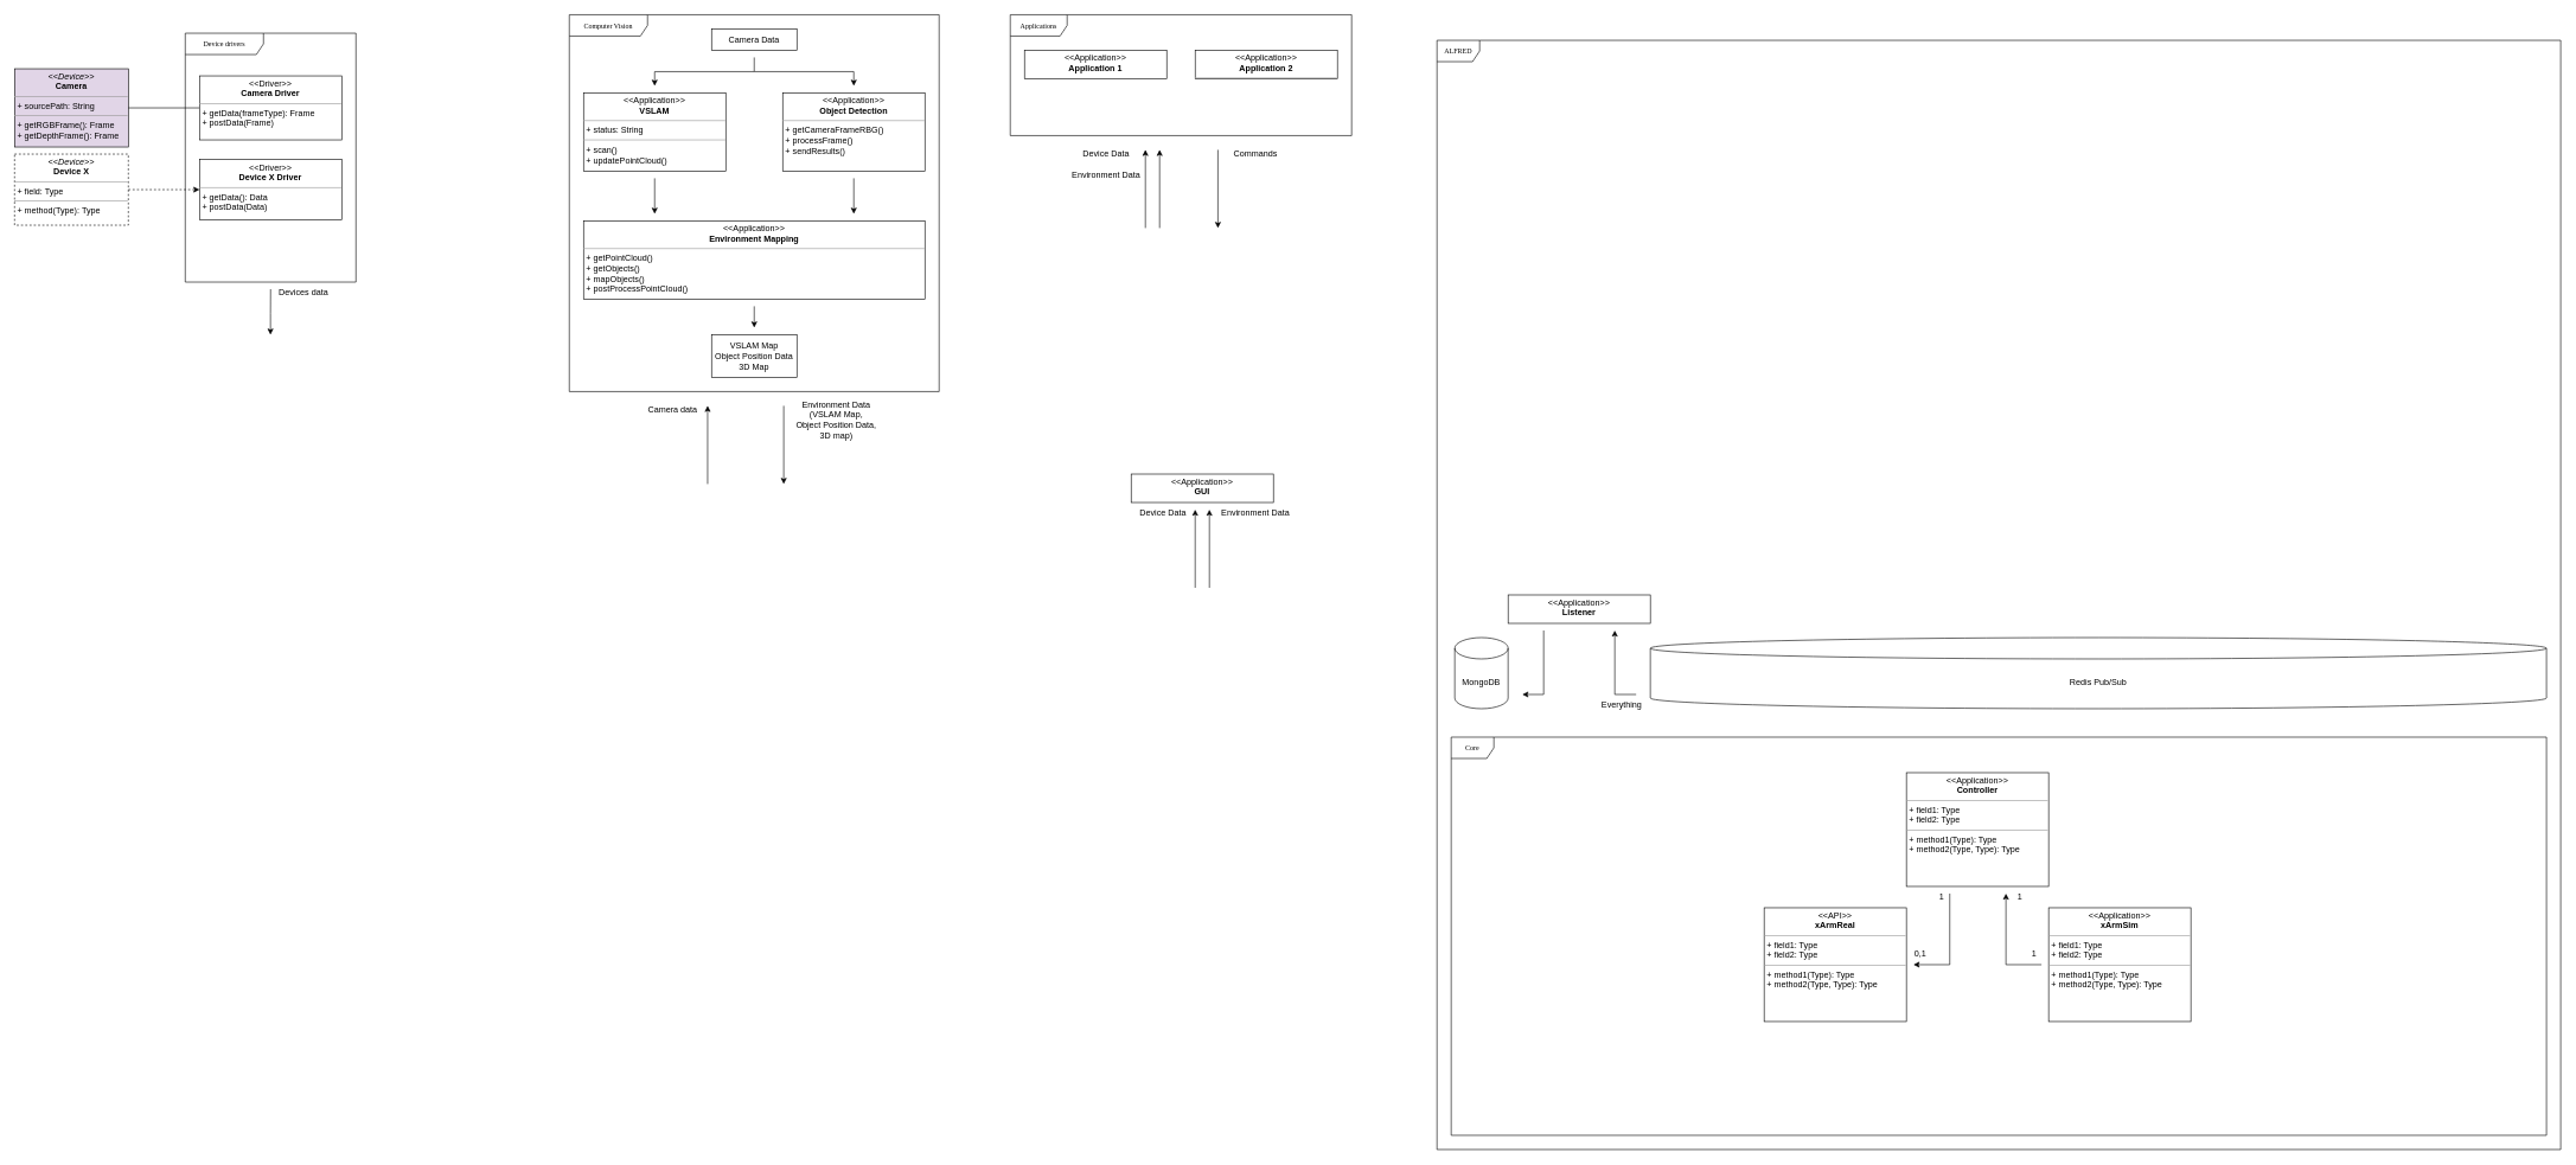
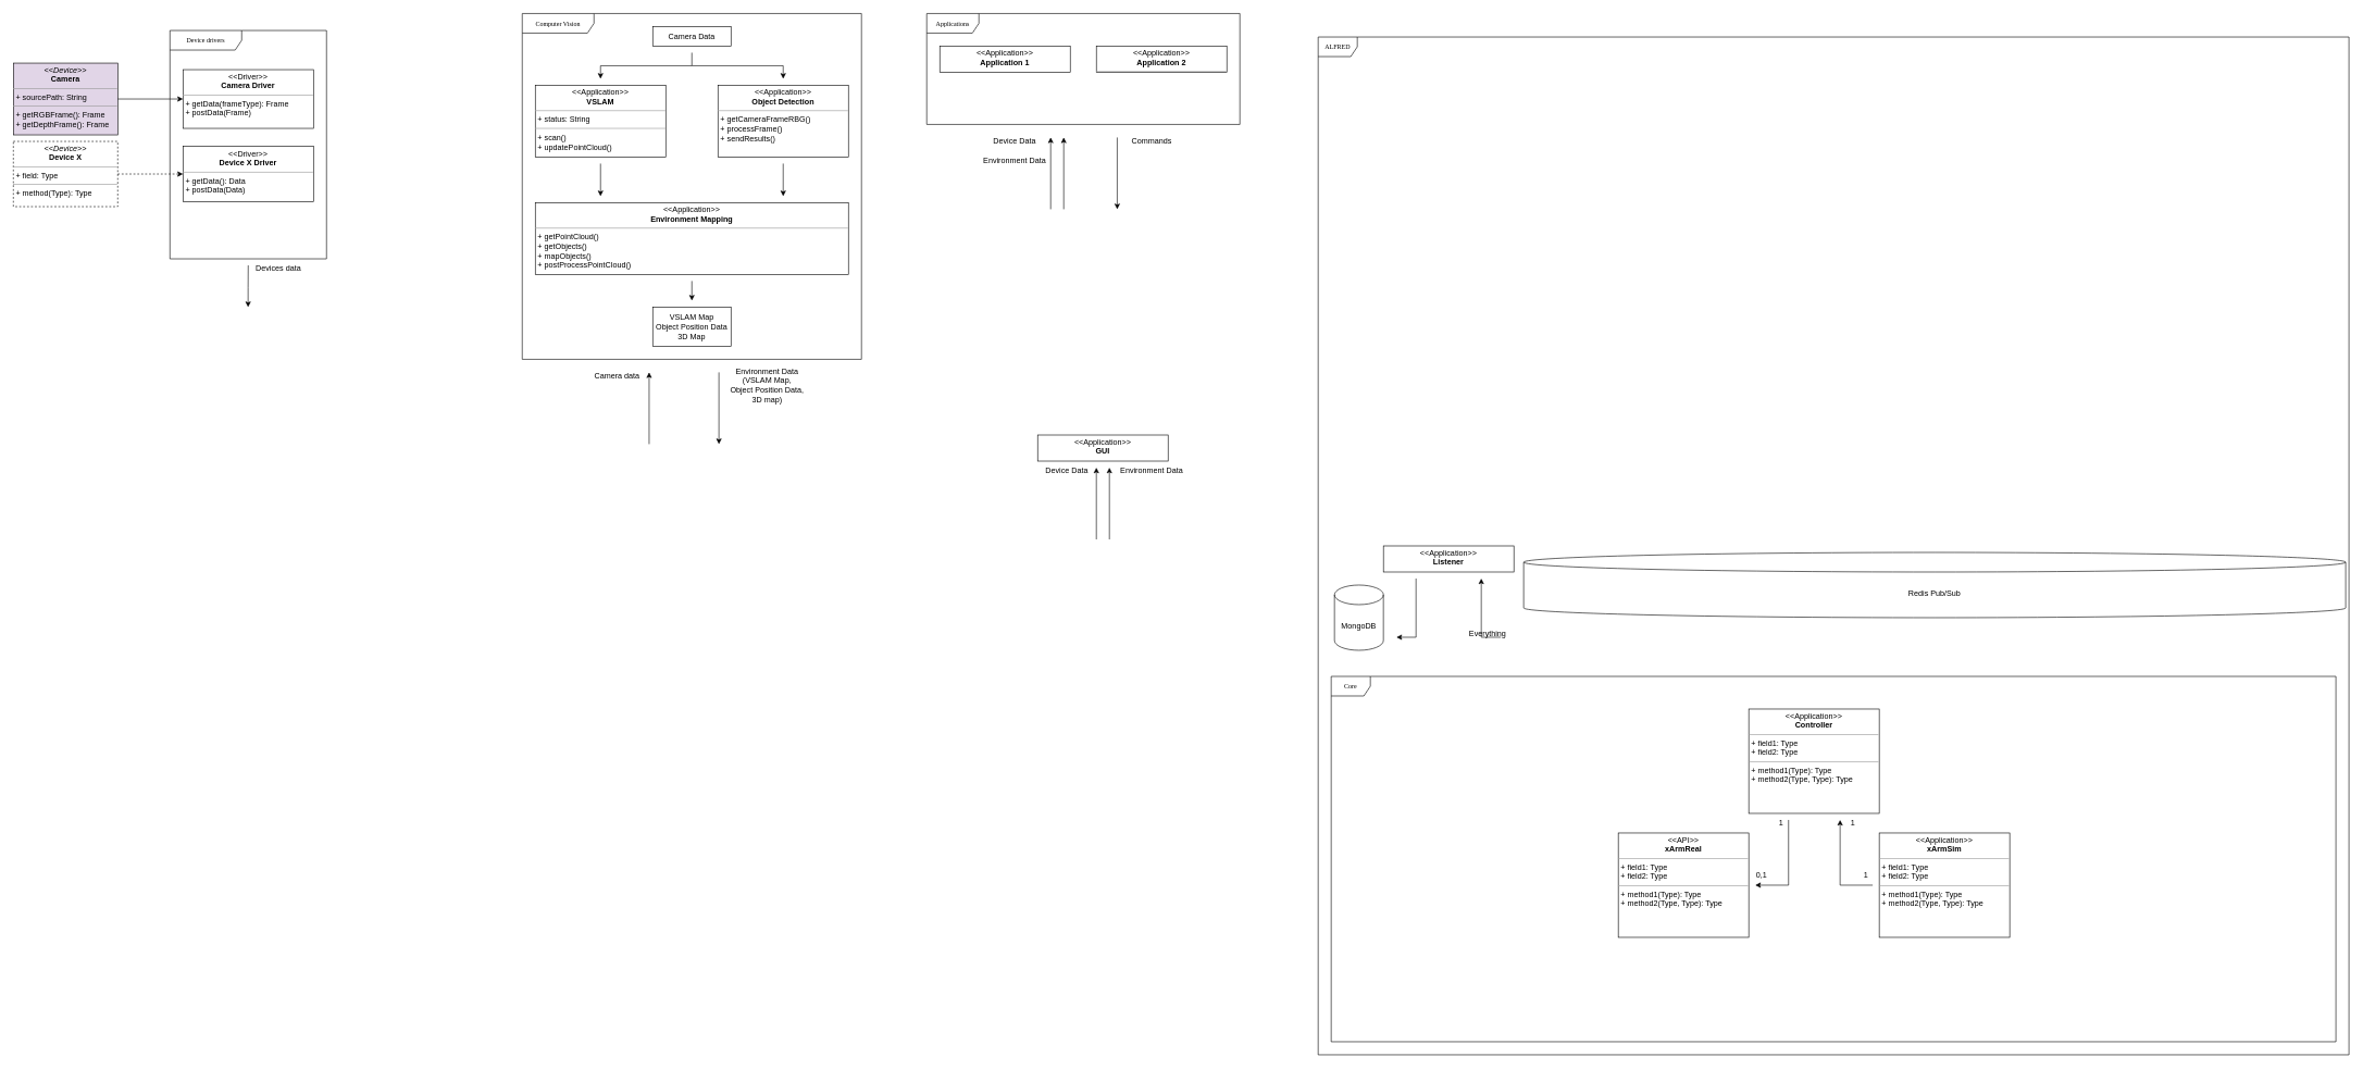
- <mxCell id="10" value="" style="endArrow=none;html=1;rounded=0;exitX=1;exitY=0.5;exitDx=0;exitDy=0;entryX=0;entryY=0.5;entryDx=0;entryDy=0;" edge="1" parent="1" source="5" target="44"><mxGeometry width="50" height="50" relative="1" as="geometry"><mxPoint x="340" y="196" as="sourcePoint" /><mxPoint x="390" y="146" as="targetPoint" /></mxGeometry></mxCell>
+ <mxCell id="10" value="" style="endArrow=classic;html=1;rounded=0;exitX=1;exitY=0.5;exitDx=0;exitDy=0;entryX=0;entryY=0.5;entryDx=0;entryDy=0;" edge="1" parent="1" source="5" target="44"><mxGeometry width="50" height="50" relative="1" as="geometry"><mxPoint x="340" y="196" as="sourcePoint" /><mxPoint x="390" y="146" as="targetPoint" /></mxGeometry></mxCell>
- <mxCell id="7" value="Redis Pub/Sub" style="shape=cylinder3;whiteSpace=wrap;html=1;boundedLbl=1;backgroundOutline=1;size=15;" vertex="1" parent="1"><mxGeometry x="2320" y="896" width="1260" height="100" as="geometry" /></mxCell>
+ <mxCell id="7" value="Redis Pub/Sub" style="shape=cylinder3;whiteSpace=wrap;html=1;boundedLbl=1;backgroundOutline=1;size=15;" vertex="1" parent="1"><mxGeometry x="2335" y="846" width="1260" height="100" as="geometry" /></mxCell>
- <mxCell id="67" value="Everything" style="text;html=1;strokeColor=none;fillColor=none;align=center;verticalAlign=middle;whiteSpace=wrap;rounded=0;" vertex="1" parent="63"><mxGeometry x="130" y="140" width="60" height="30" as="geometry" /></mxCell>
+ <mxCell id="67" value="Everything" style="text;html=1;strokeColor=none;fillColor=none;align=center;verticalAlign=middle;whiteSpace=wrap;rounded=0;" vertex="1" parent="63"><mxGeometry x="130" y="120" width="60" height="30" as="geometry" /></mxCell>
